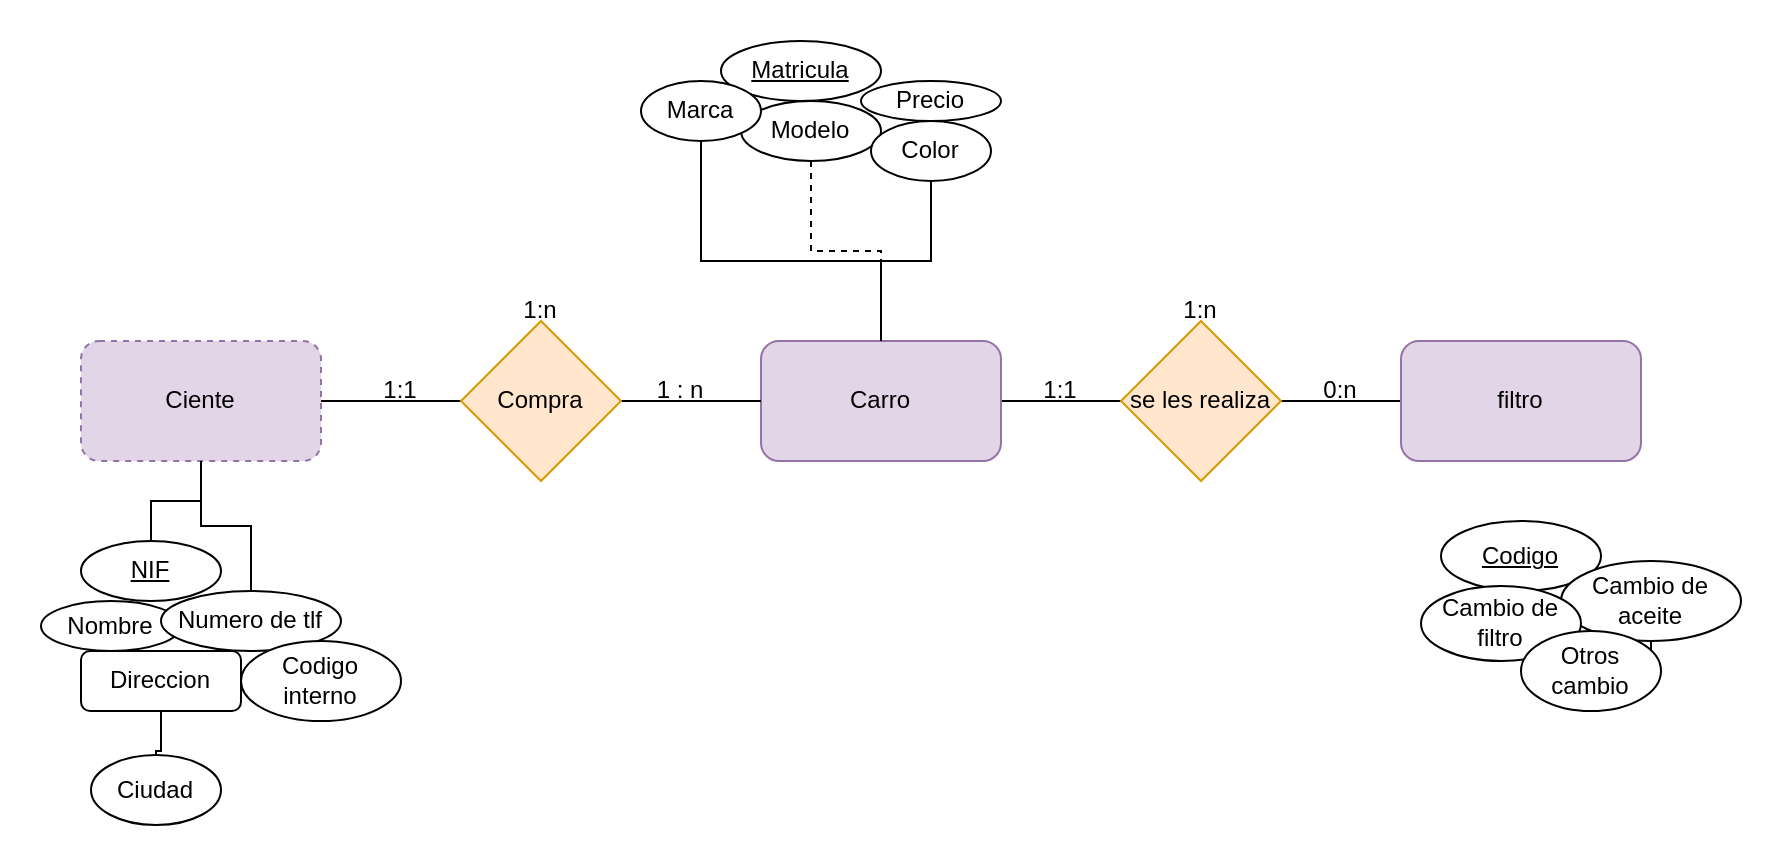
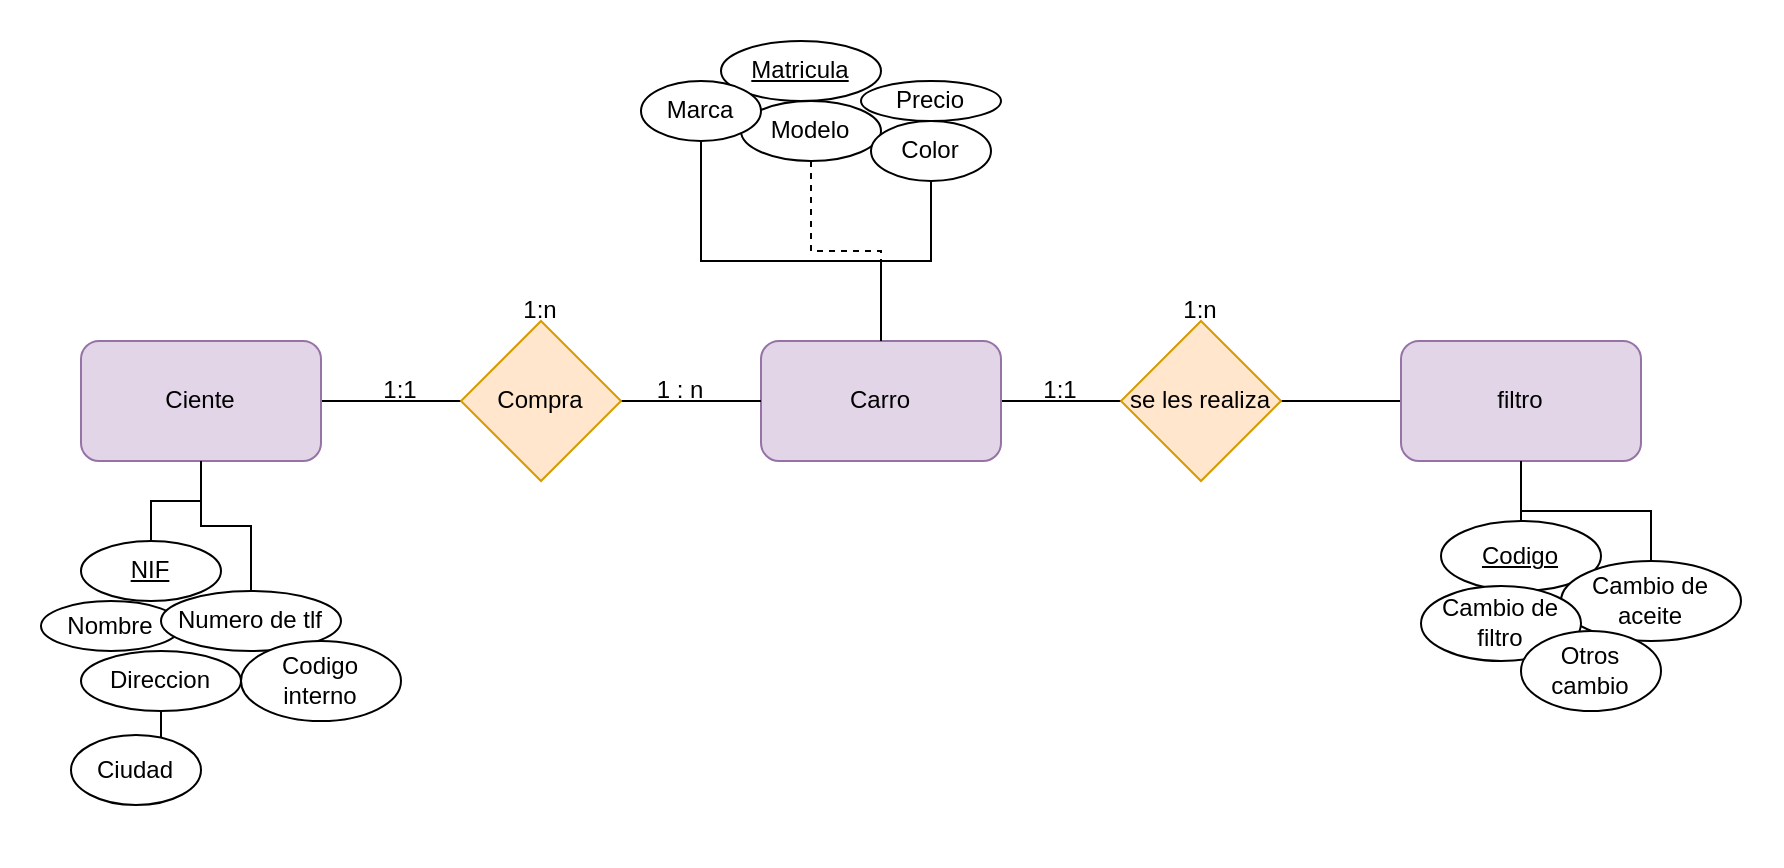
- <mxCell id="35" value="0:n" style="text;html=1;strokeColor=none;fillColor=none;align=center;verticalAlign=middle;whiteSpace=wrap;rounded=0;" vertex="1" parent="1"><mxGeometry x="640" y="180" width="60" height="30" as="geometry" /></mxCell>
- <mxCell id="6" value="Ciente" style="rounded=1;whiteSpace=wrap;html=1;fillColor=#e1d5e7;strokeColor=#9673a6;dashed=1;" vertex="1" parent="1"><mxGeometry x="40" y="170" width="120" height="60" as="geometry" /></mxCell>
+ <mxCell id="6" value="Ciente" style="rounded=1;whiteSpace=wrap;html=1;fillColor=#e1d5e7;strokeColor=#9673a6;" vertex="1" parent="1"><mxGeometry x="40" y="170" width="120" height="60" as="geometry" /></mxCell>
+ <mxCell id="26" style="edgeStyle=orthogonalEdgeStyle;rounded=0;orthogonalLoop=1;jettySize=auto;html=1;endArrow=none;endFill=0;" edge="1" parent="1" source="27" target="4"><mxGeometry relative="1" as="geometry" /></mxCell>
- <mxCell id="28" style="edgeStyle=orthogonalEdgeStyle;rounded=0;orthogonalLoop=1;jettySize=auto;html=1;endArrow=none;endFill=0;" edge="1" parent="1" source="29" target="31"><mxGeometry relative="1" as="geometry" /></mxCell>
+ <mxCell id="28" style="edgeStyle=orthogonalEdgeStyle;rounded=0;orthogonalLoop=1;jettySize=auto;html=1;endArrow=none;endFill=0;" edge="1" parent="1" source="29" target="4"><mxGeometry relative="1" as="geometry" /></mxCell>
- <mxCell id="23" value="Direccion" style="whiteSpace=wrap;html=1;align=center;rounded=1;" vertex="1" parent="1"><mxGeometry x="40" y="325" width="80" height="30" as="geometry" /></mxCell>
+ <mxCell id="23" value="Direccion" style="ellipse;whiteSpace=wrap;html=1;align=center;" vertex="1" parent="1"><mxGeometry x="40" y="325" width="80" height="30" as="geometry" /></mxCell>
- <mxCell id="24" value="Ciudad" style="ellipse;whiteSpace=wrap;html=1;align=center;" vertex="1" parent="1"><mxGeometry x="45" y="377" width="65" height="35" as="geometry" /></mxCell>
+ <mxCell id="24" value="Ciudad" style="ellipse;whiteSpace=wrap;html=1;align=center;" vertex="1" parent="1"><mxGeometry x="35" y="367" width="65" height="35" as="geometry" /></mxCell>
